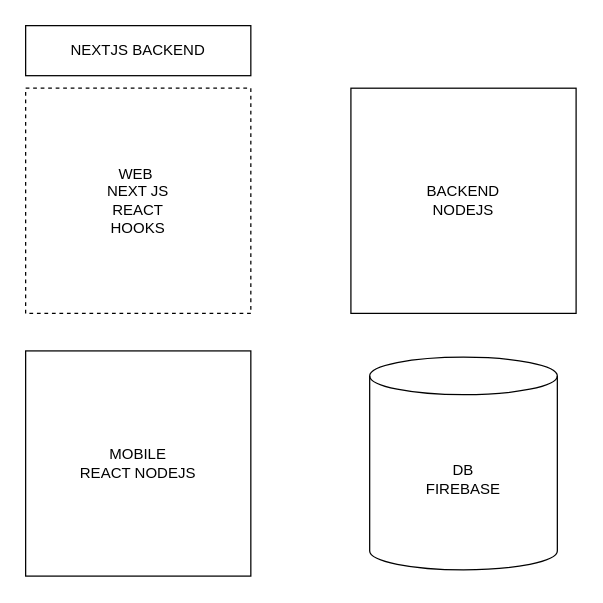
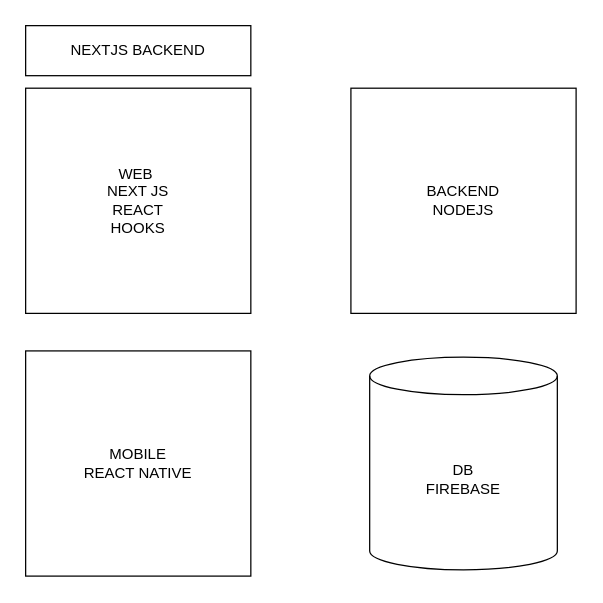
- <mxCell id="3" value="WEB&amp;nbsp;&lt;br&gt;NEXT JS&lt;br&gt;REACT&lt;br&gt;HOOKS" style="whiteSpace=wrap;html=1;aspect=fixed;dashed=1;" vertex="1" parent="1"><mxGeometry x="20" y="70" width="180" height="180" as="geometry" /></mxCell>
+ <mxCell id="3" value="WEB&amp;nbsp;&lt;br&gt;NEXT JS&lt;br&gt;REACT&lt;br&gt;HOOKS" style="whiteSpace=wrap;html=1;aspect=fixed;" vertex="1" parent="1"><mxGeometry x="20" y="70" width="180" height="180" as="geometry" /></mxCell>
- <mxCell id="4" value="MOBILE&lt;br&gt;REACT NODEJS" style="whiteSpace=wrap;html=1;aspect=fixed;" vertex="1" parent="1"><mxGeometry x="20" y="280" width="180" height="180" as="geometry" /></mxCell>
+ <mxCell id="4" value="MOBILE&lt;br&gt;REACT NATIVE" style="whiteSpace=wrap;html=1;aspect=fixed;" vertex="1" parent="1"><mxGeometry x="20" y="280" width="180" height="180" as="geometry" /></mxCell>
